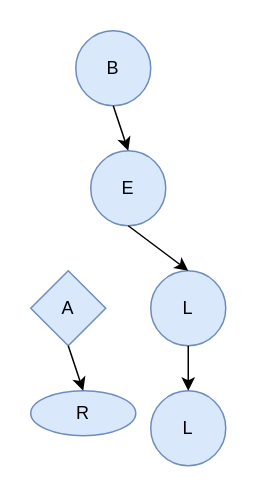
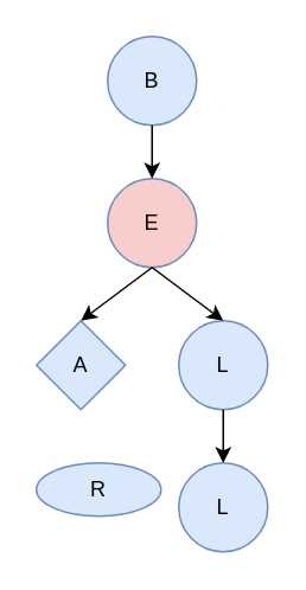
- <mxCell id="4" value="B" style="ellipse;whiteSpace=wrap;html=1;aspect=fixed;fillColor=#dae8fc;strokeColor=#6c8ebf;" vertex="1" parent="1"><mxGeometry x="50" y="20" width="50" height="50" as="geometry" /></mxCell>
+ <mxCell id="4" value="B" style="ellipse;whiteSpace=wrap;html=1;aspect=fixed;fillColor=#dae8fc;strokeColor=#6c8ebf;" vertex="1" parent="1"><mxGeometry x="60" y="20" width="50" height="50" as="geometry" /></mxCell>
- <mxCell id="2" value="E" style="ellipse;whiteSpace=wrap;html=1;aspect=fixed;fillColor=#dae8fc;strokeColor=#6c8ebf;" vertex="1" parent="1"><mxGeometry x="60" y="100" width="50" height="50" as="geometry" /></mxCell>
+ <mxCell id="2" value="E" style="ellipse;whiteSpace=wrap;html=1;aspect=fixed;fillColor=#f8cecc;strokeColor=#6c8ebf;" vertex="1" parent="1"><mxGeometry x="60" y="100" width="50" height="50" as="geometry" /></mxCell>
+ <mxCell id="9" value="" style="endArrow=classic;html=1;exitX=0.5;exitY=1;exitDx=0;exitDy=0;entryX=0.5;entryY=0;entryDx=0;entryDy=0;" edge="1" parent="1" source="2" target="3"><mxGeometry width="50" height="50" relative="1" as="geometry"><mxPoint x="130" y="260" as="sourcePoint" /><mxPoint x="180" y="210" as="targetPoint" /></mxGeometry></mxCell>
- <mxCell id="10" value="" style="endArrow=classic;html=1;exitX=0.5;exitY=1;exitDx=0;exitDy=0;entryX=0.5;entryY=0;entryDx=0;entryDy=0;" edge="1" parent="1" source="3" target="5"><mxGeometry width="50" height="50" relative="1" as="geometry"><mxPoint x="130" y="260" as="sourcePoint" /><mxPoint x="180" y="210" as="targetPoint" /></mxGeometry></mxCell>
